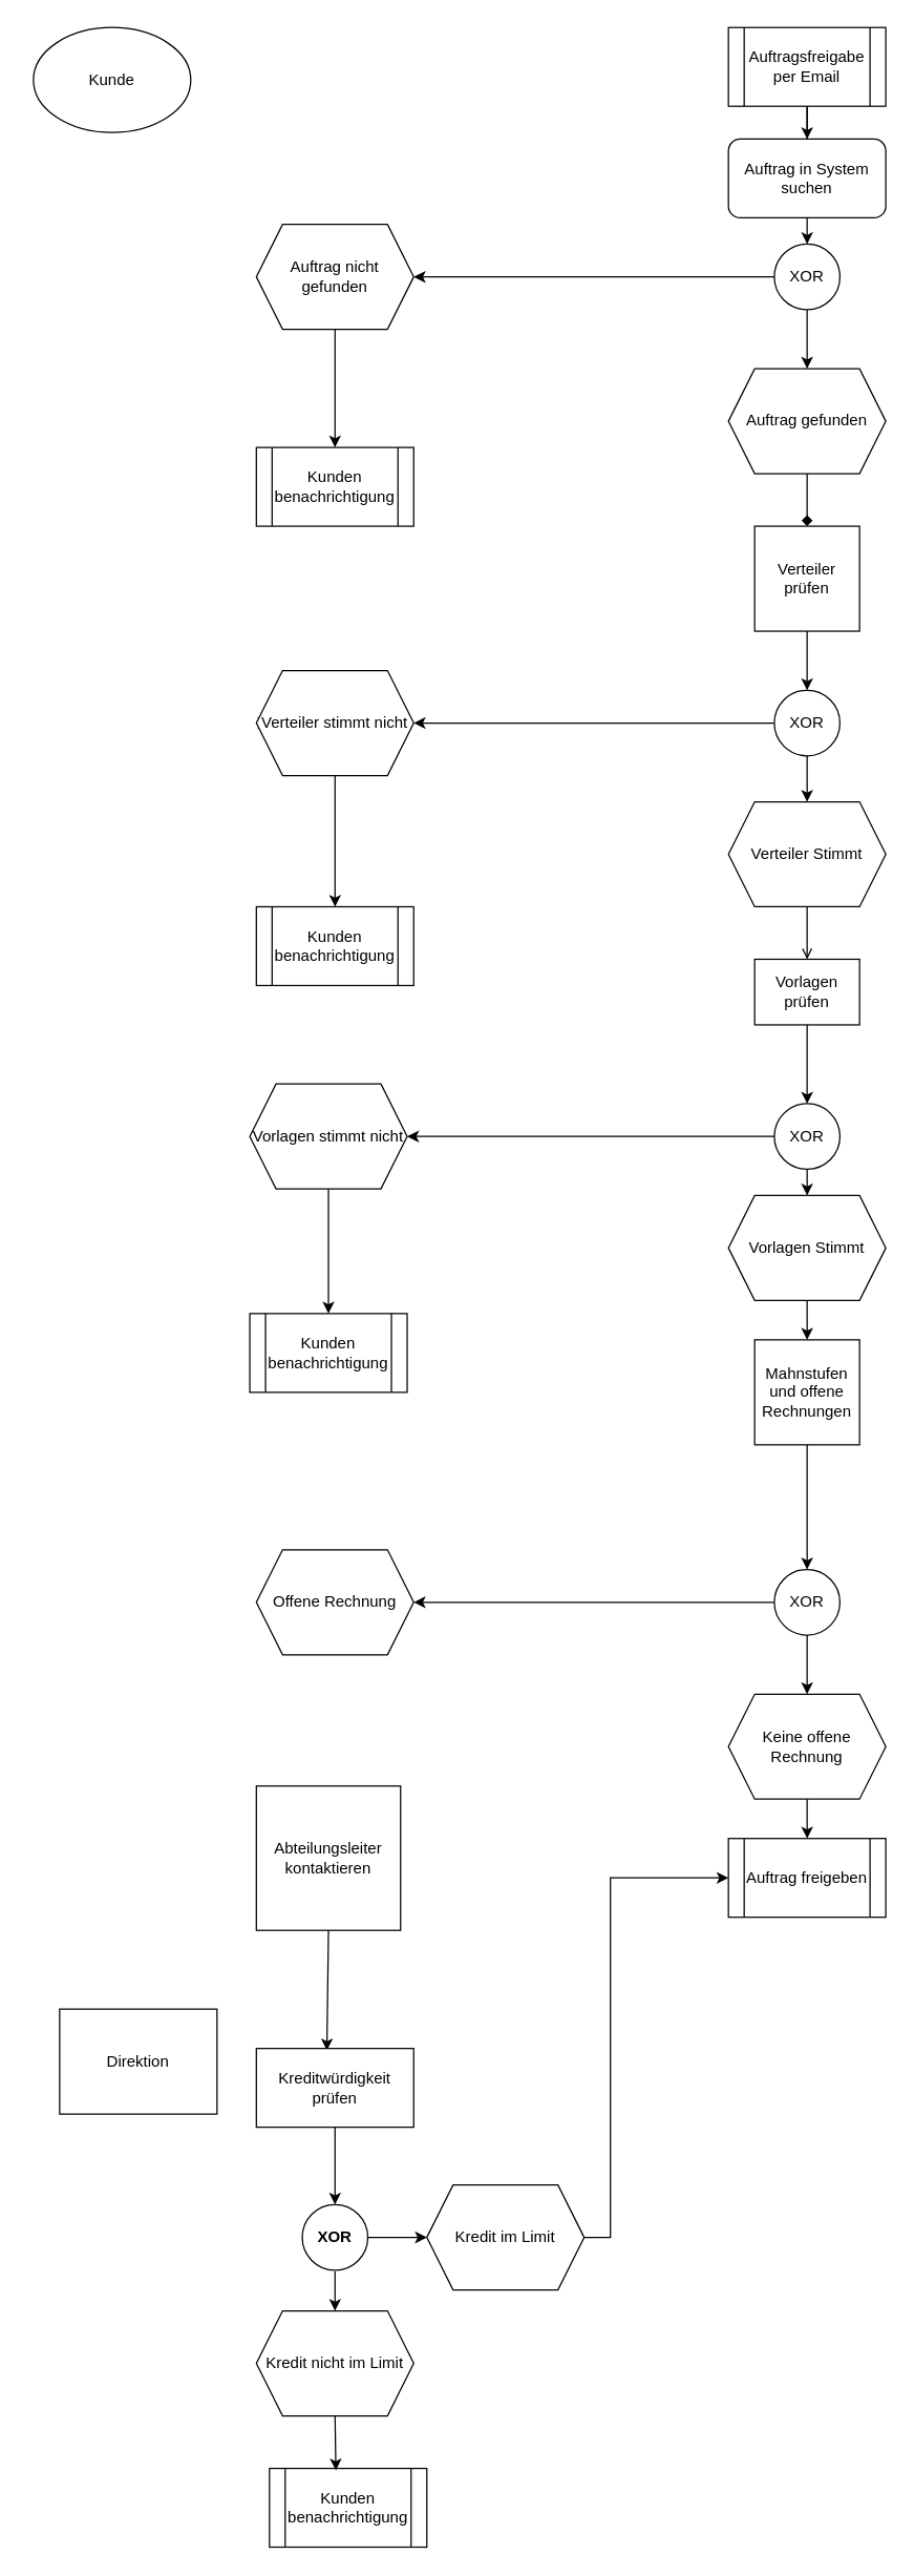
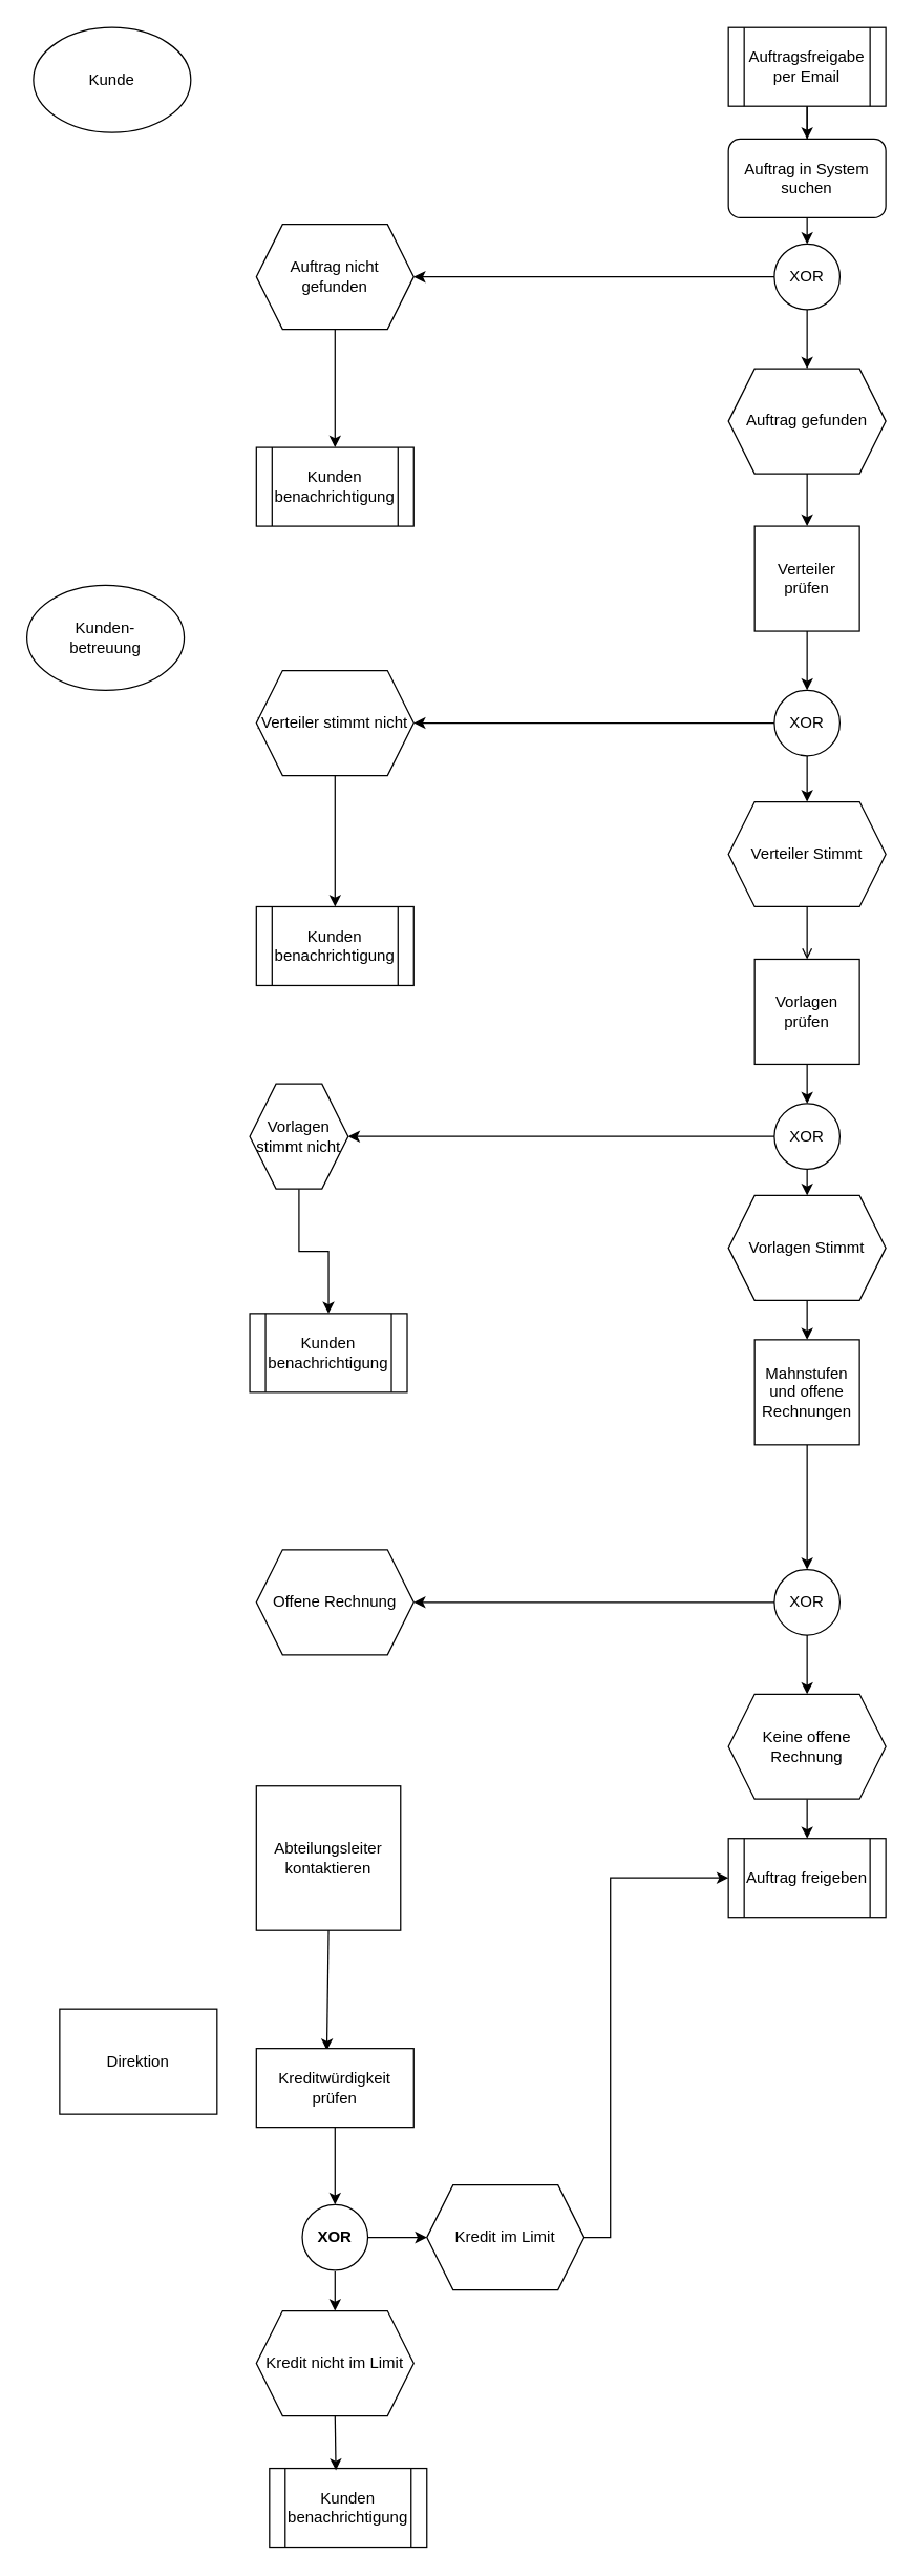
- <mxCell id="11" value="" style="endArrow=diamond;html=1;rounded=0;exitX=0.5;exitY=1;exitDx=0;exitDy=0;entryX=0.5;entryY=0;entryDx=0;entryDy=0;" parent="1" source="2" target="6" edge="1"><mxGeometry width="50" height="50" relative="1" as="geometry"><mxPoint x="425" y="120" as="sourcePoint" /><mxPoint x="205" y="120" as="targetPoint" /><Array as="points" /></mxGeometry></mxCell>
+ <mxCell id="11" value="" style="endArrow=classic;html=1;rounded=0;exitX=0.5;exitY=1;exitDx=0;exitDy=0;entryX=0.5;entryY=0;entryDx=0;entryDy=0;" parent="1" source="2" target="6" edge="1"><mxGeometry width="50" height="50" relative="1" as="geometry"><mxPoint x="425" y="120" as="sourcePoint" /><mxPoint x="205" y="120" as="targetPoint" /><Array as="points" /></mxGeometry></mxCell>
+ <mxCell id="53" value="&lt;div&gt;Kunden-&lt;/div&gt;&lt;div&gt;betreuung&lt;/div&gt;" style="ellipse;whiteSpace=wrap;html=1;" vertex="1" parent="1"><mxGeometry x="20" y="445" width="120" height="80" as="geometry" /></mxCell>
- <mxCell id="16" value="Vorlagen prüfen" style="whiteSpace=wrap;html=1;aspect=fixed;" parent="1" vertex="1"><mxGeometry x="575" y="730" width="80" height="50" as="geometry" /></mxCell>
+ <mxCell id="16" value="Vorlagen prüfen" style="whiteSpace=wrap;html=1;aspect=fixed;" parent="1" vertex="1"><mxGeometry x="575" y="730" width="80" height="80" as="geometry" /></mxCell>
- <mxCell id="31" value="Vorlagen stimmt nicht" style="shape=hexagon;perimeter=hexagonPerimeter2;whiteSpace=wrap;html=1;fixedSize=1;" parent="1" vertex="1"><mxGeometry x="190" y="825" width="120" height="80" as="geometry" /></mxCell>
+ <mxCell id="31" value="Vorlagen stimmt nicht" style="shape=hexagon;perimeter=hexagonPerimeter2;whiteSpace=wrap;html=1;fixedSize=1;" parent="1" vertex="1"><mxGeometry x="190" y="825" width="75" height="80" as="geometry" /></mxCell>
